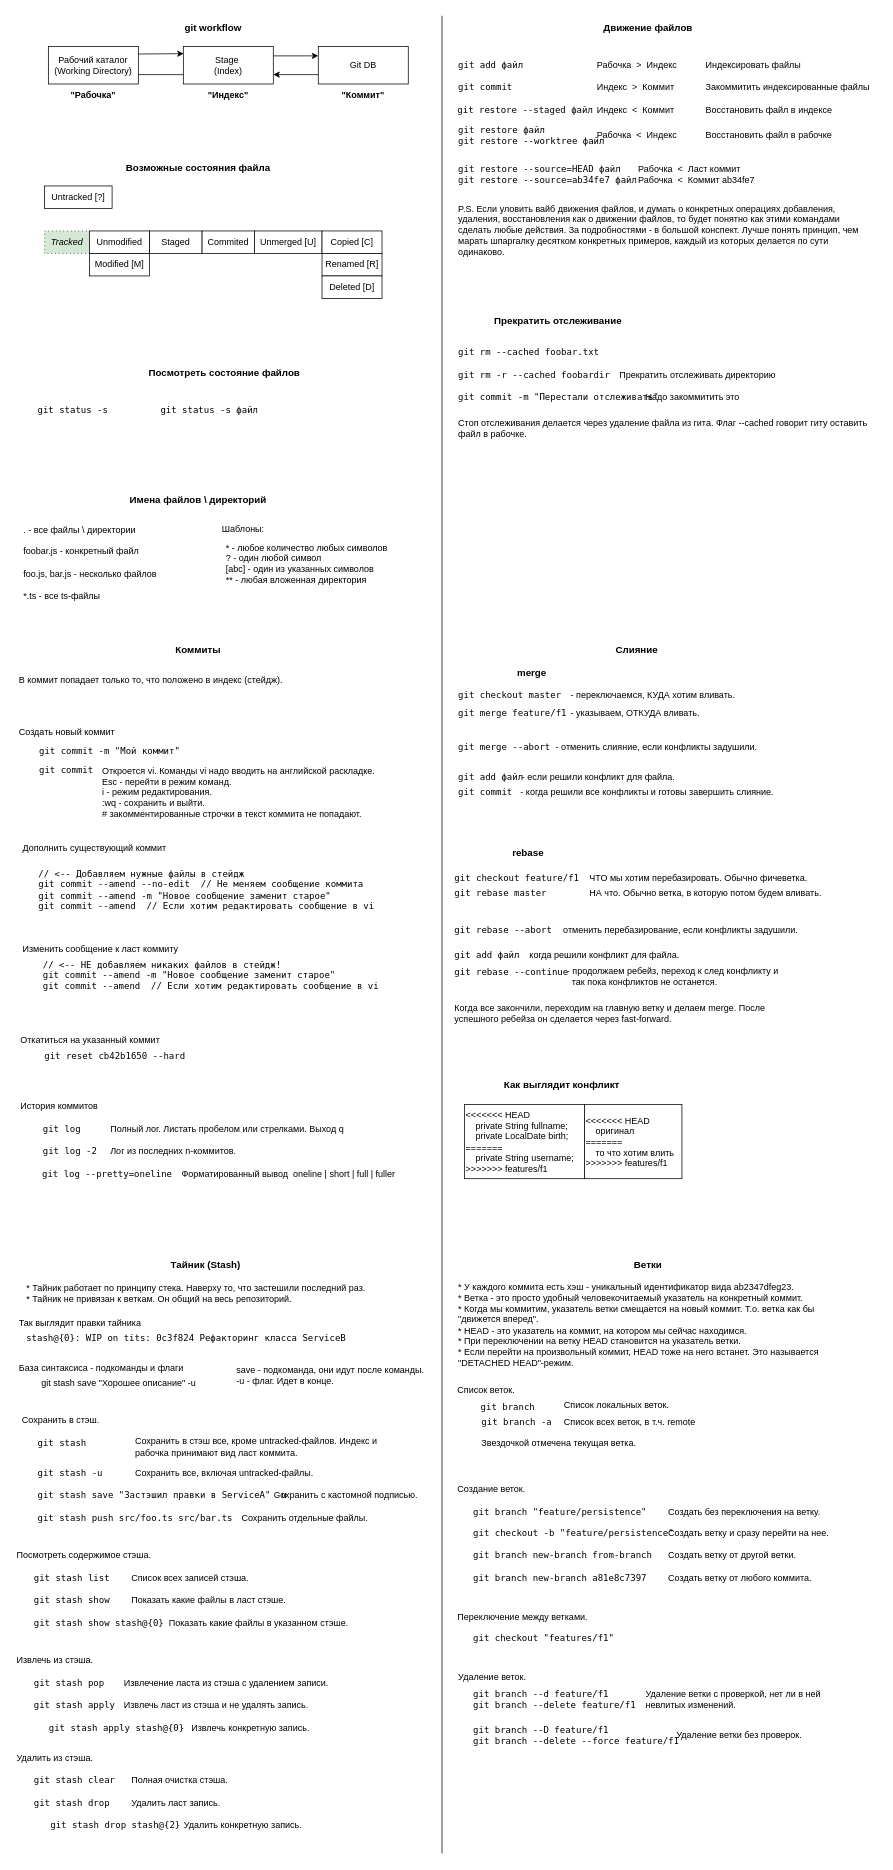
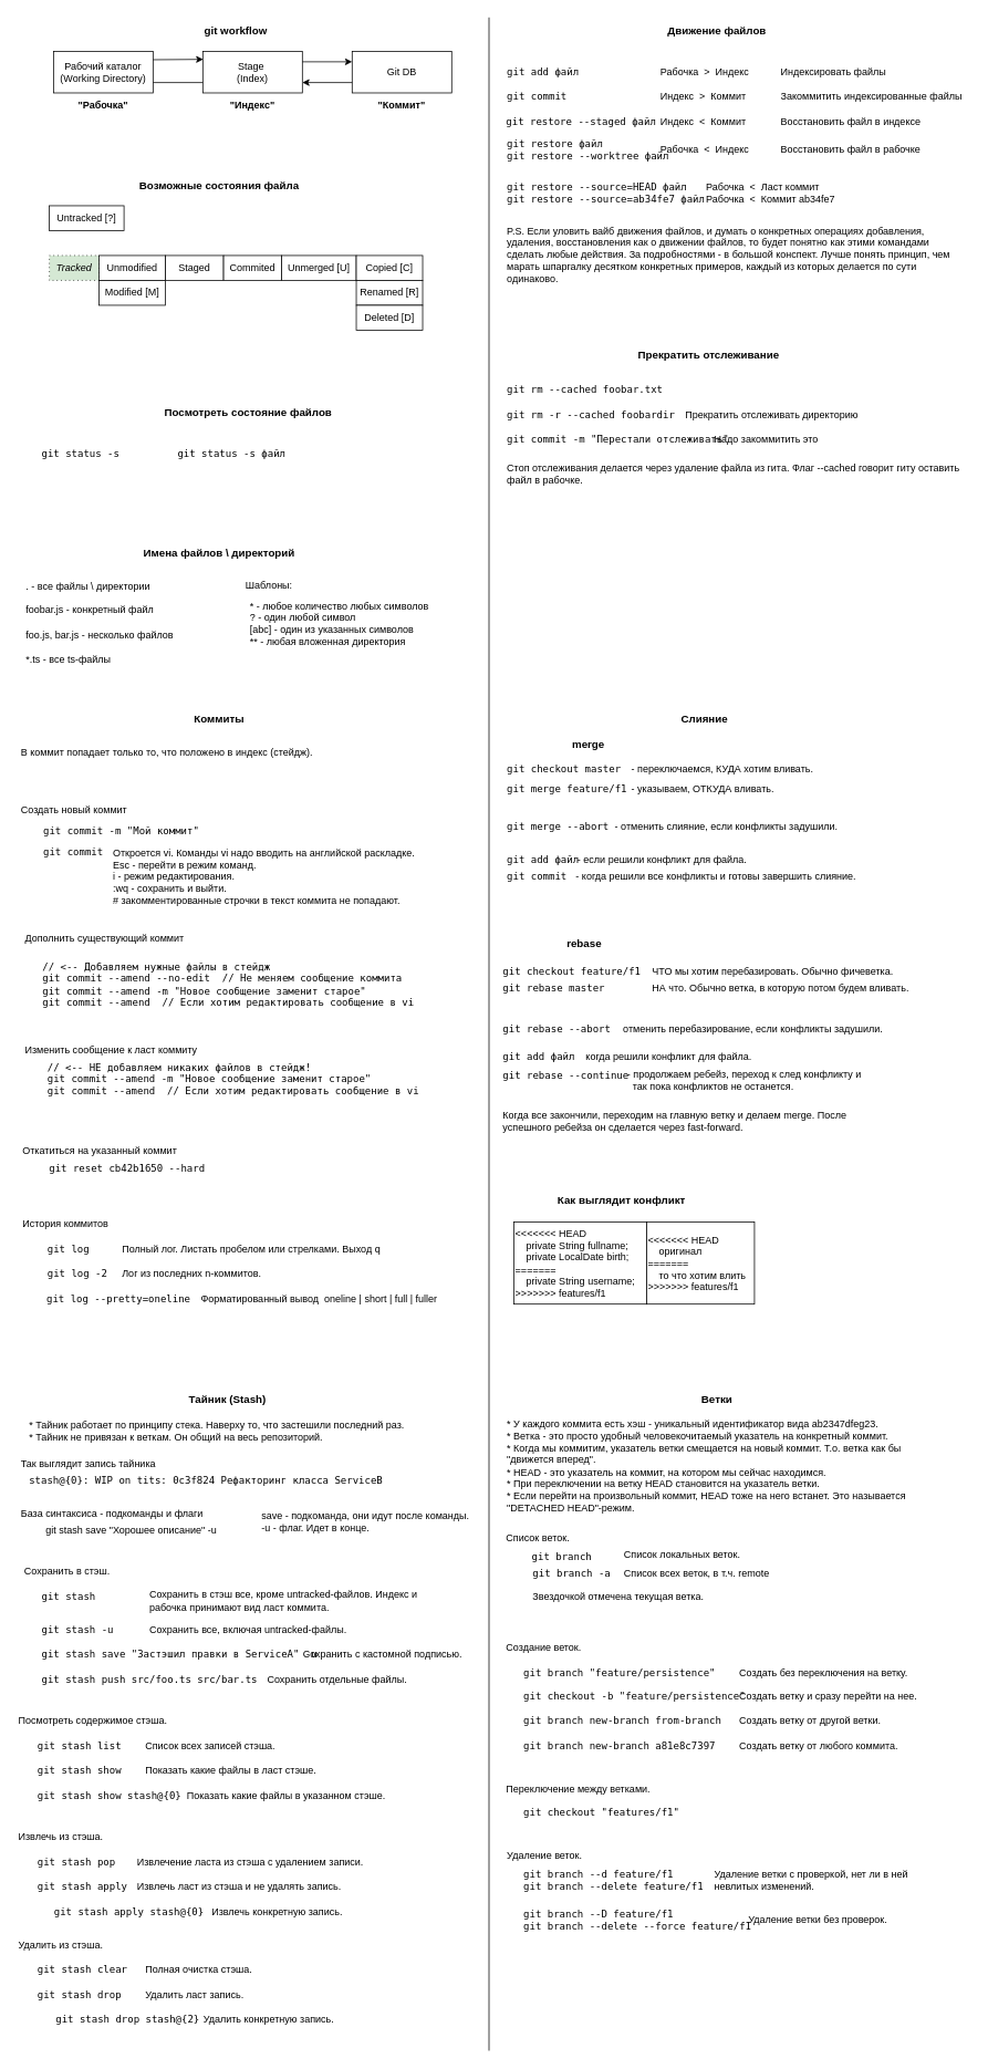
- <mxCell id="44" value="Прекратить отслеживание" style="text;html=1;align=center;verticalAlign=middle;whiteSpace=wrap;rounded=0;fontStyle=1;fontSize=13;" vertex="1" parent="1"><mxGeometry x="509" y="411" width="470" height="30" as="geometry" /></mxCell>
+ <mxCell id="44" value="Прекратить отслеживание" style="text;html=1;align=center;verticalAlign=middle;whiteSpace=wrap;rounded=0;fontStyle=1;fontSize=13;" vertex="1" parent="1"><mxGeometry x="619" y="411" width="470" height="30" as="geometry" /></mxCell>
- <mxCell id="83" value="Так выглядит правки тайника" style="text;html=1;align=left;verticalAlign=middle;whiteSpace=wrap;rounded=0;strokeColor=none;perimeterSpacing=0;shadow=0;" vertex="1" parent="1"><mxGeometry x="22.75" y="1749" width="182.5" height="30" as="geometry" /></mxCell>
+ <mxCell id="83" value="Так выглядит запись тайника" style="text;html=1;align=left;verticalAlign=middle;whiteSpace=wrap;rounded=0;strokeColor=none;perimeterSpacing=0;shadow=0;" vertex="1" parent="1"><mxGeometry x="22.75" y="1749" width="182.5" height="30" as="geometry" /></mxCell>
